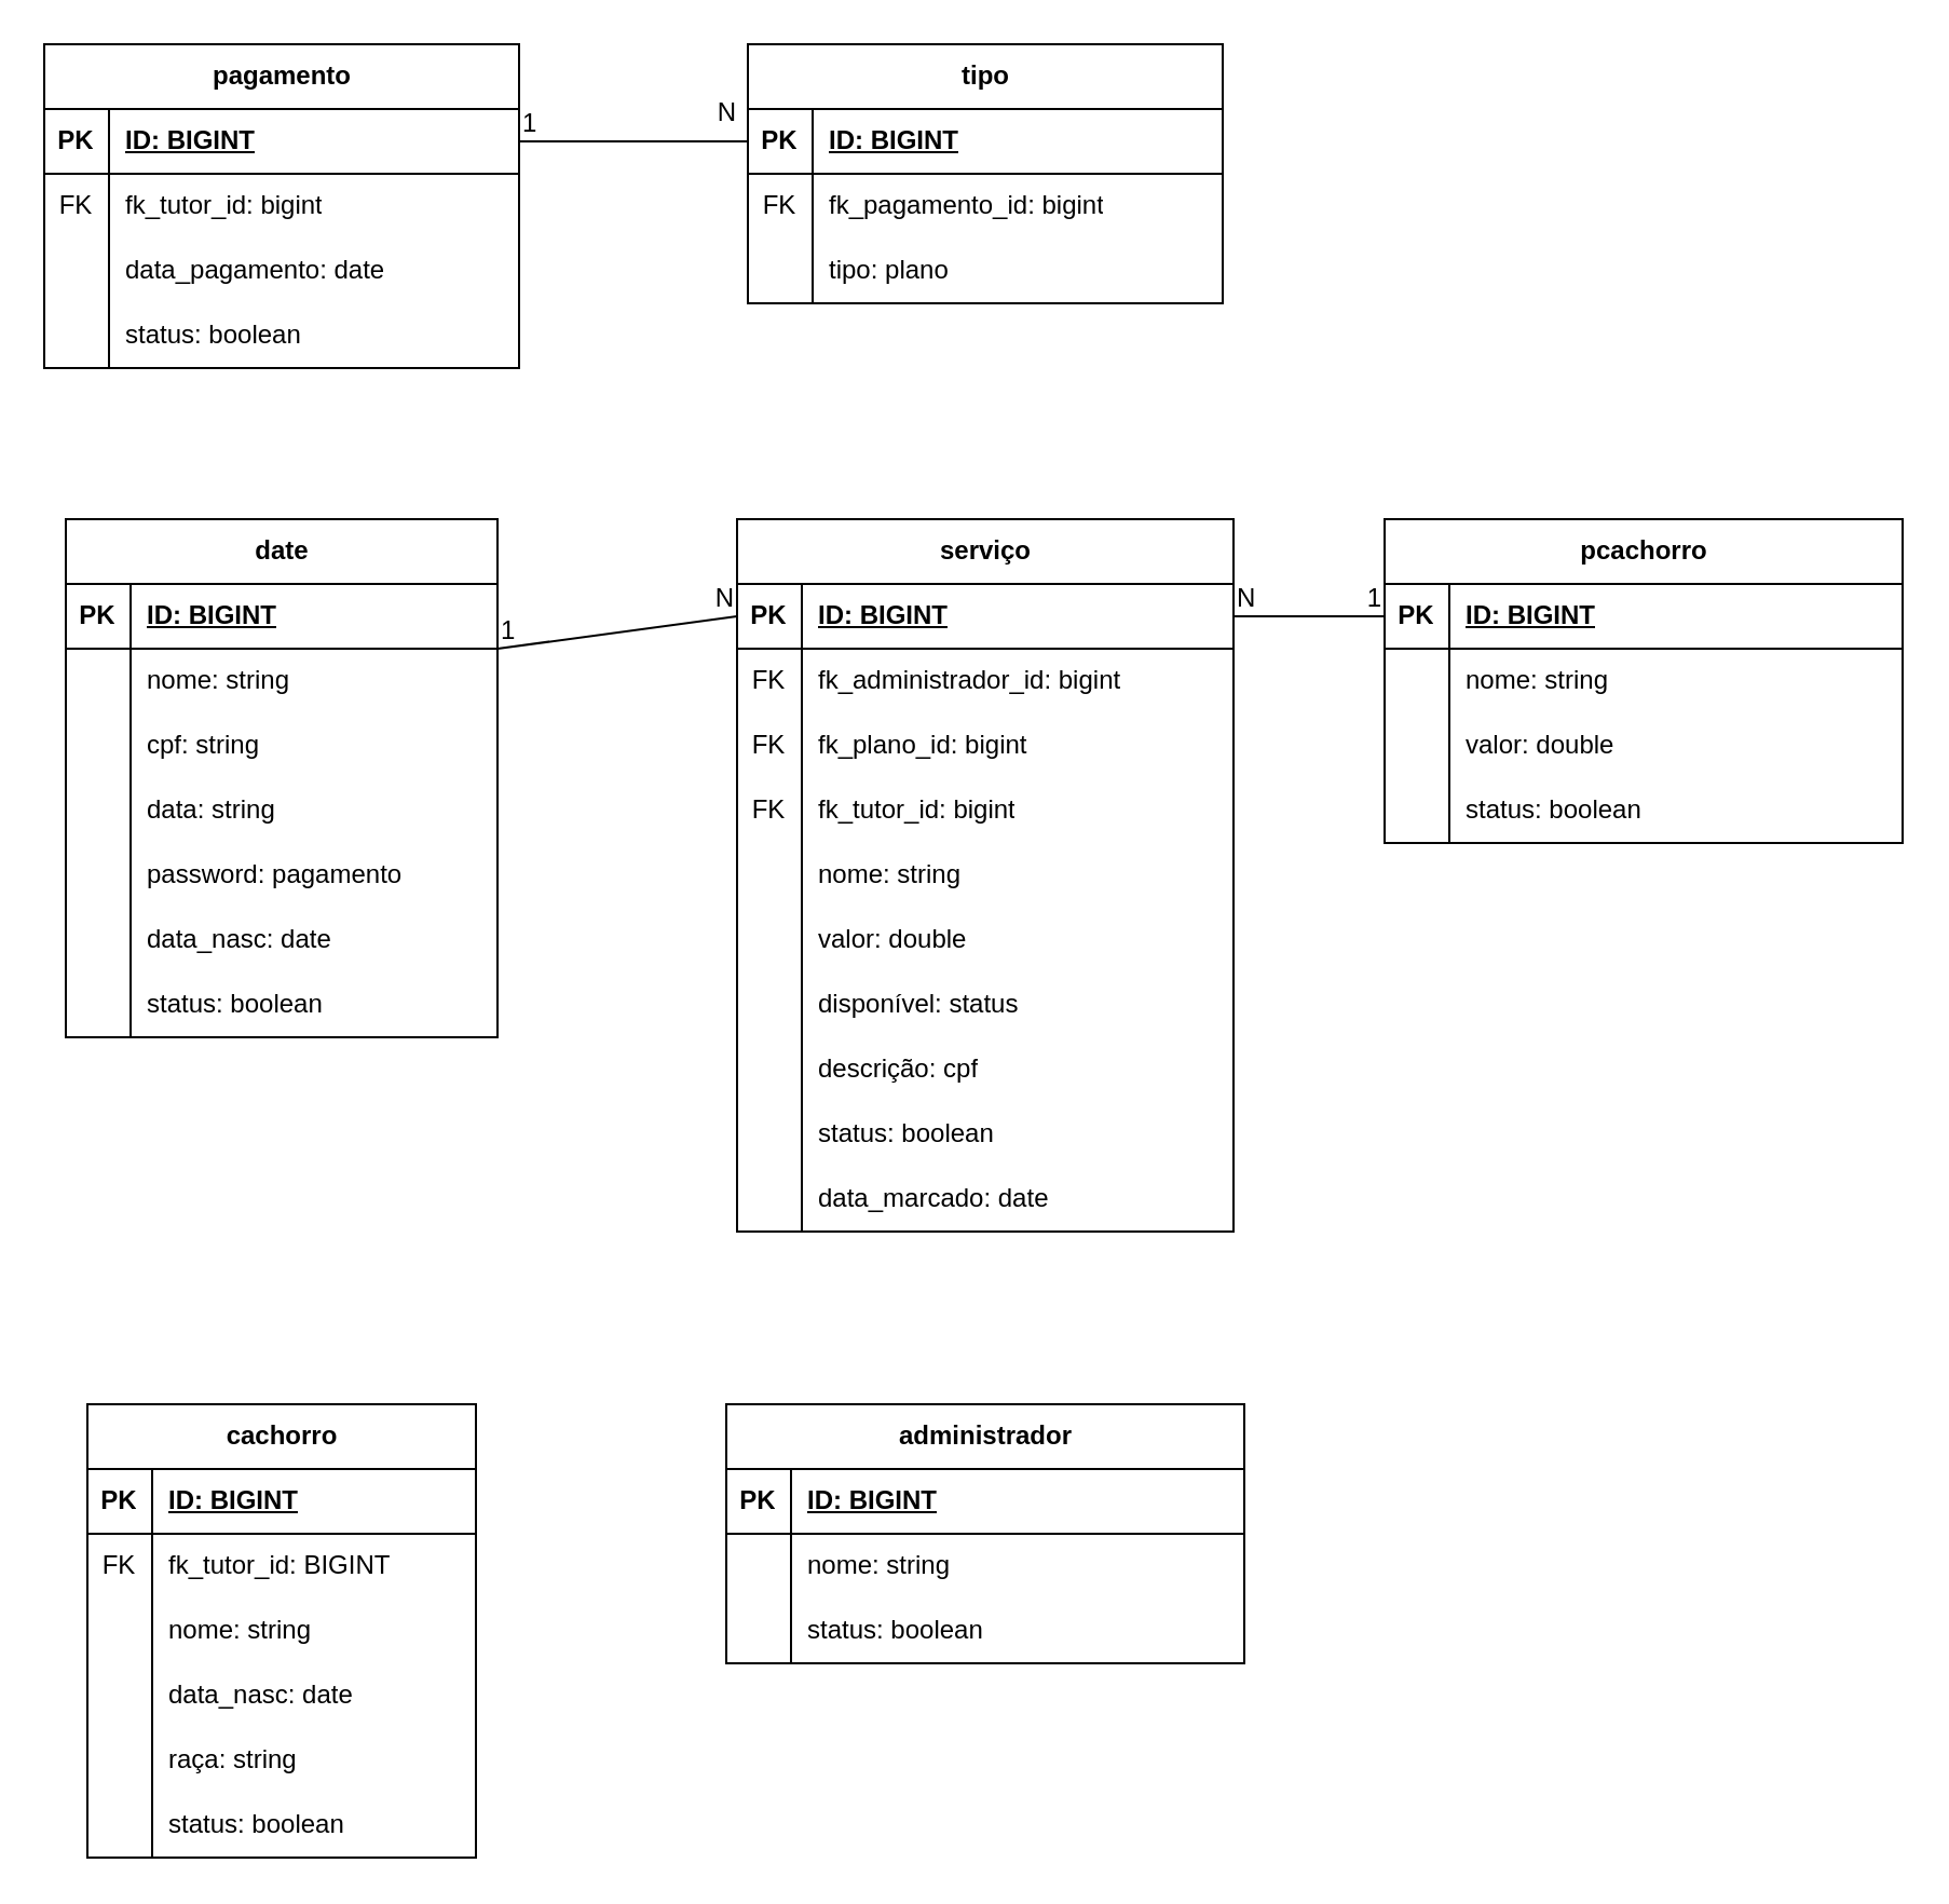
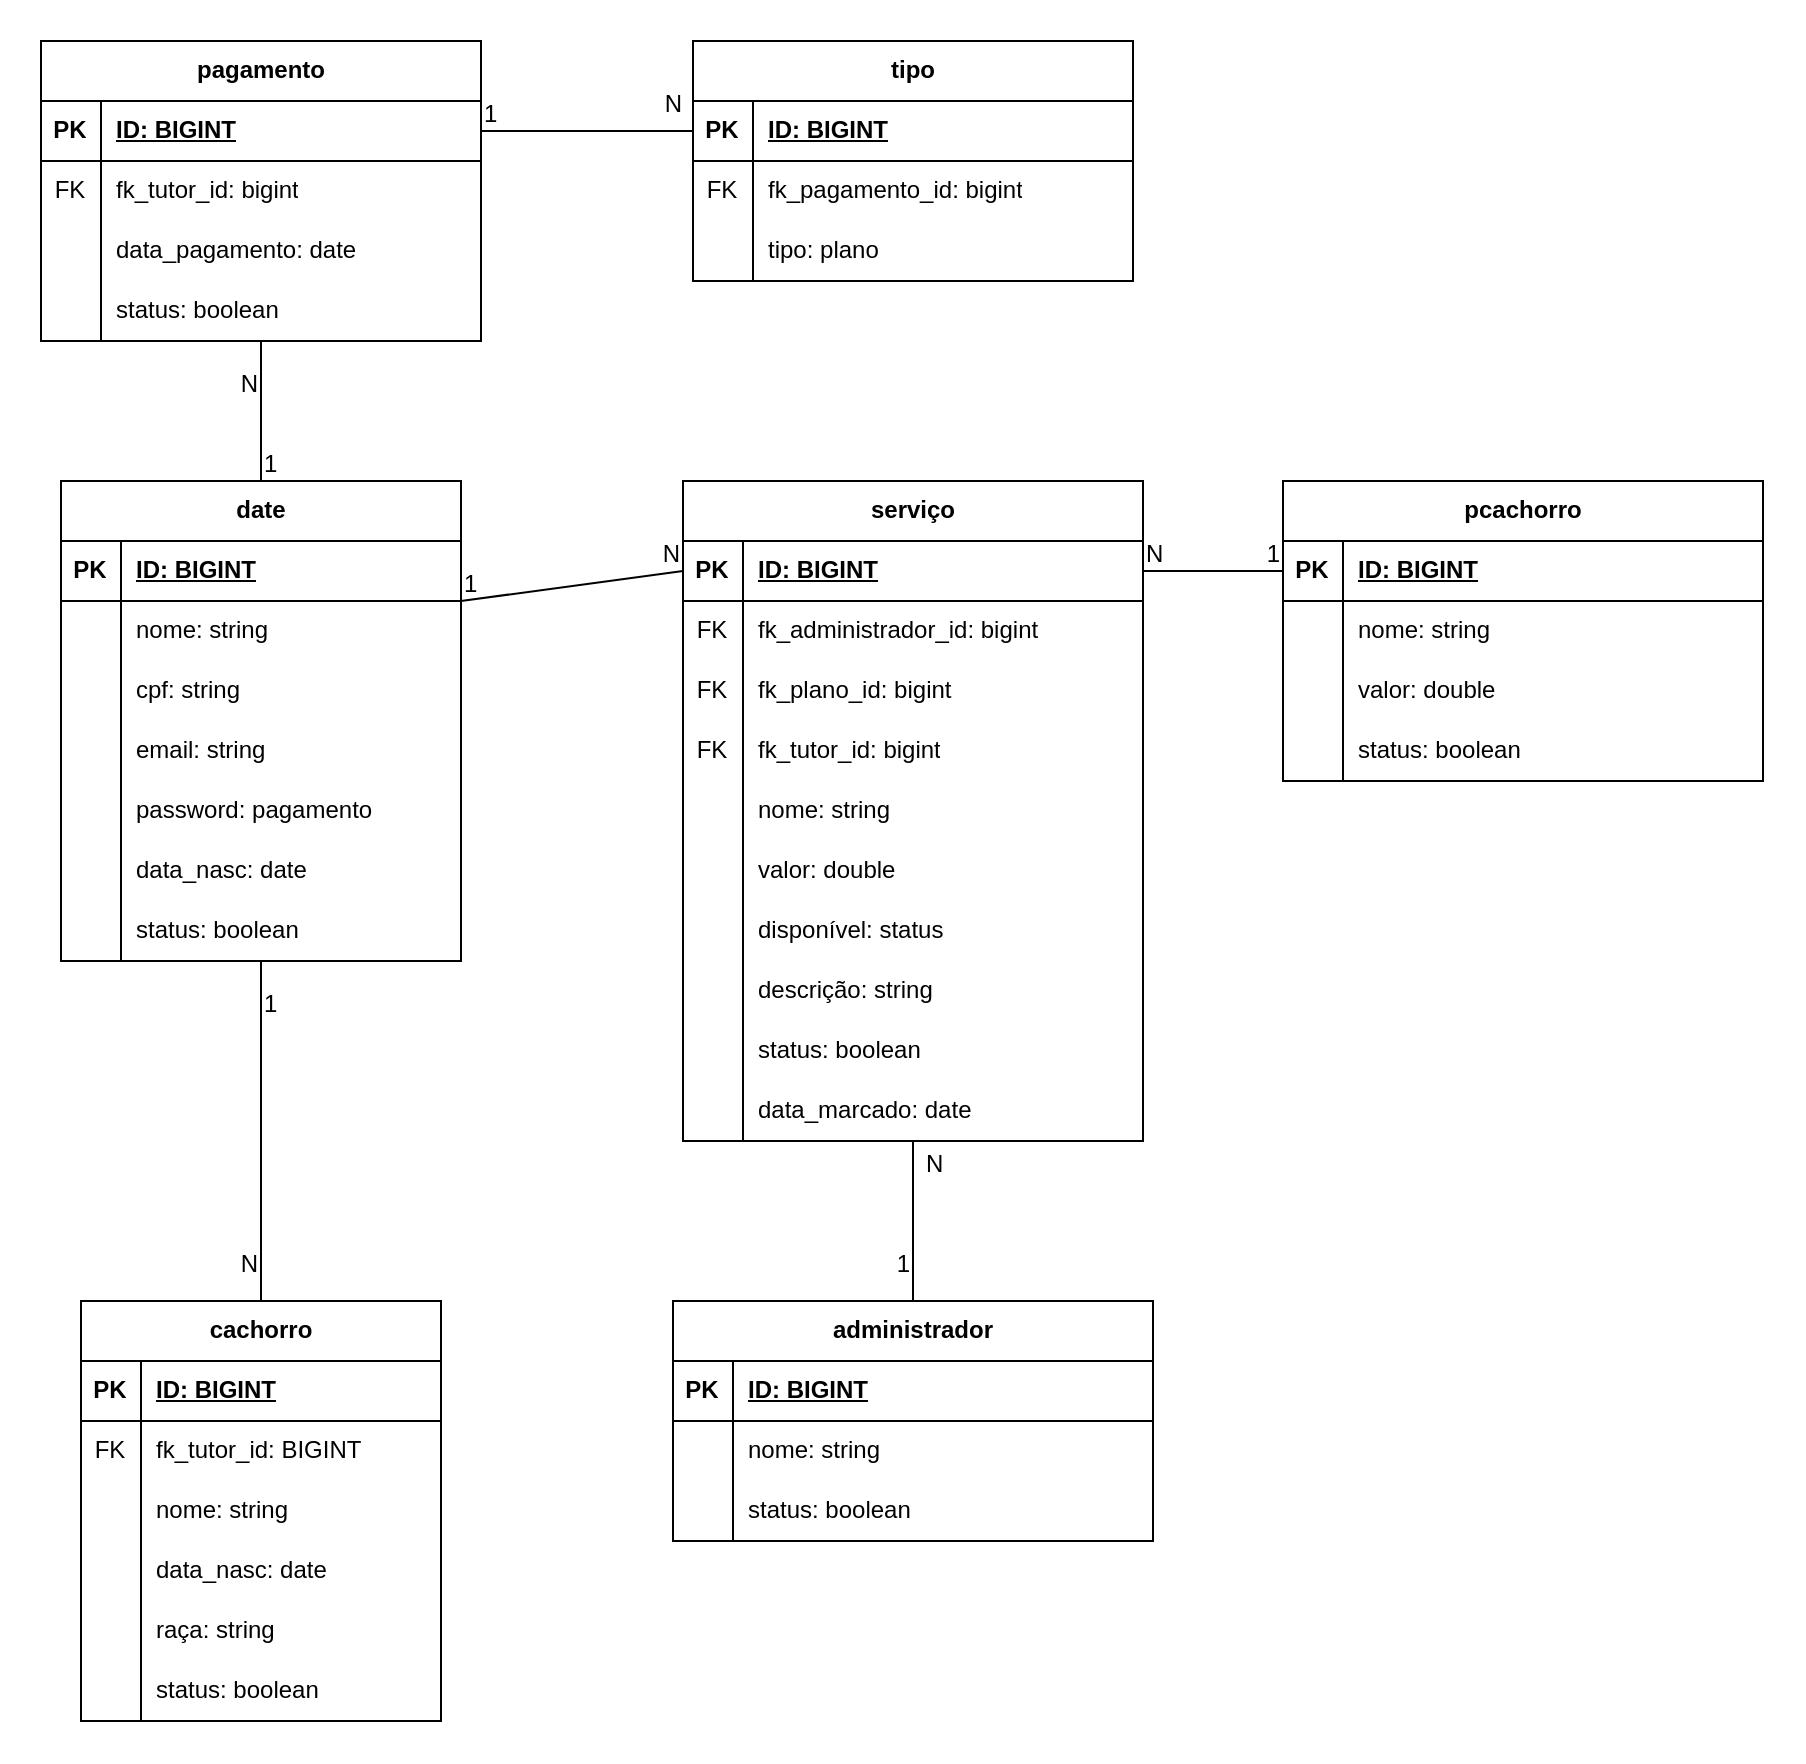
+ <mxCell id="122" value="" style="endArrow=none;html=1;rounded=0;exitX=0.5;exitY=0;exitDx=0;exitDy=0;entryX=0.5;entryY=1;entryDx=0;entryDy=0;" parent="1" source="2" target="109" edge="1"><mxGeometry relative="1" as="geometry"><mxPoint x="111" y="283" as="sourcePoint" /><mxPoint x="131" y="240" as="targetPoint" /></mxGeometry></mxCell>
+ <mxCell id="123" value="1" style="resizable=0;html=1;whiteSpace=wrap;align=left;verticalAlign=bottom;" parent="122" connectable="0" vertex="1"><mxGeometry x="-1" relative="1" as="geometry" /></mxCell>
+ <mxCell id="124" value="N" style="resizable=0;html=1;whiteSpace=wrap;align=right;verticalAlign=bottom;" parent="122" connectable="0" vertex="1"><mxGeometry x="1" relative="1" as="geometry"><mxPoint y="30" as="offset" /></mxGeometry></mxCell>
- <mxCell id="14" value="data: string" style="shape=partialRectangle;connectable=0;fillColor=none;top=0;left=0;bottom=0;right=0;align=left;spacingLeft=6;overflow=hidden;whiteSpace=wrap;html=1;" vertex="1" parent="12"><mxGeometry x="30" width="170" height="30" as="geometry"><mxRectangle width="170" height="30" as="alternateBounds" /></mxGeometry></mxCell>
+ <mxCell id="14" value="email: string" style="shape=partialRectangle;connectable=0;fillColor=none;top=0;left=0;bottom=0;right=0;align=left;spacingLeft=6;overflow=hidden;whiteSpace=wrap;html=1;" vertex="1" parent="12"><mxGeometry x="30" width="170" height="30" as="geometry"><mxRectangle width="170" height="30" as="alternateBounds" /></mxGeometry></mxCell>
- <mxCell id="73" value="descrição: cpf" style="shape=partialRectangle;connectable=0;fillColor=none;top=0;left=0;bottom=0;right=0;align=left;spacingLeft=6;overflow=hidden;whiteSpace=wrap;html=1;" parent="71" vertex="1"><mxGeometry x="30" width="200" height="30" as="geometry"><mxRectangle width="200" height="30" as="alternateBounds" /></mxGeometry></mxCell>
+ <mxCell id="73" value="descrição: string" style="shape=partialRectangle;connectable=0;fillColor=none;top=0;left=0;bottom=0;right=0;align=left;spacingLeft=6;overflow=hidden;whiteSpace=wrap;html=1;" parent="71" vertex="1"><mxGeometry x="30" width="200" height="30" as="geometry"><mxRectangle width="200" height="30" as="alternateBounds" /></mxGeometry></mxCell>
+ <mxCell id="46" value="" style="endArrow=none;html=1;rounded=0;entryX=0.5;entryY=0;entryDx=0;entryDy=0;exitX=0.5;exitY=1;exitDx=0;exitDy=0;" parent="1" source="2" target="24" edge="1"><mxGeometry relative="1" as="geometry"><mxPoint x="271" y="495" as="sourcePoint" /><mxPoint x="461" y="205" as="targetPoint" /></mxGeometry></mxCell>
+ <mxCell id="47" value="1" style="resizable=0;html=1;whiteSpace=wrap;align=left;verticalAlign=bottom;" parent="46" connectable="0" vertex="1"><mxGeometry x="-1" relative="1" as="geometry"><mxPoint y="30" as="offset" /></mxGeometry></mxCell>
+ <mxCell id="48" value="N" style="resizable=0;html=1;whiteSpace=wrap;align=right;verticalAlign=bottom;" parent="46" connectable="0" vertex="1"><mxGeometry x="1" relative="1" as="geometry"><mxPoint y="-10" as="offset" /></mxGeometry></mxCell>
+ <mxCell id="106" value="" style="endArrow=none;html=1;rounded=0;exitX=0.5;exitY=1;exitDx=0;exitDy=0;entryX=0.5;entryY=0;entryDx=0;entryDy=0;" parent="1" source="49" target="96" edge="1"><mxGeometry relative="1" as="geometry"><mxPoint x="489" y="584.44" as="sourcePoint" /><mxPoint x="570" y="584.44" as="targetPoint" /></mxGeometry></mxCell>
+ <mxCell id="107" value="N" style="resizable=0;html=1;whiteSpace=wrap;align=left;verticalAlign=bottom;" parent="106" connectable="0" vertex="1"><mxGeometry x="-1" relative="1" as="geometry"><mxPoint x="5" y="20" as="offset" /></mxGeometry></mxCell>
+ <mxCell id="108" value="1" style="resizable=0;html=1;whiteSpace=wrap;align=right;verticalAlign=bottom;" parent="106" connectable="0" vertex="1"><mxGeometry x="1" relative="1" as="geometry"><mxPoint y="-10" as="offset" /></mxGeometry></mxCell>
